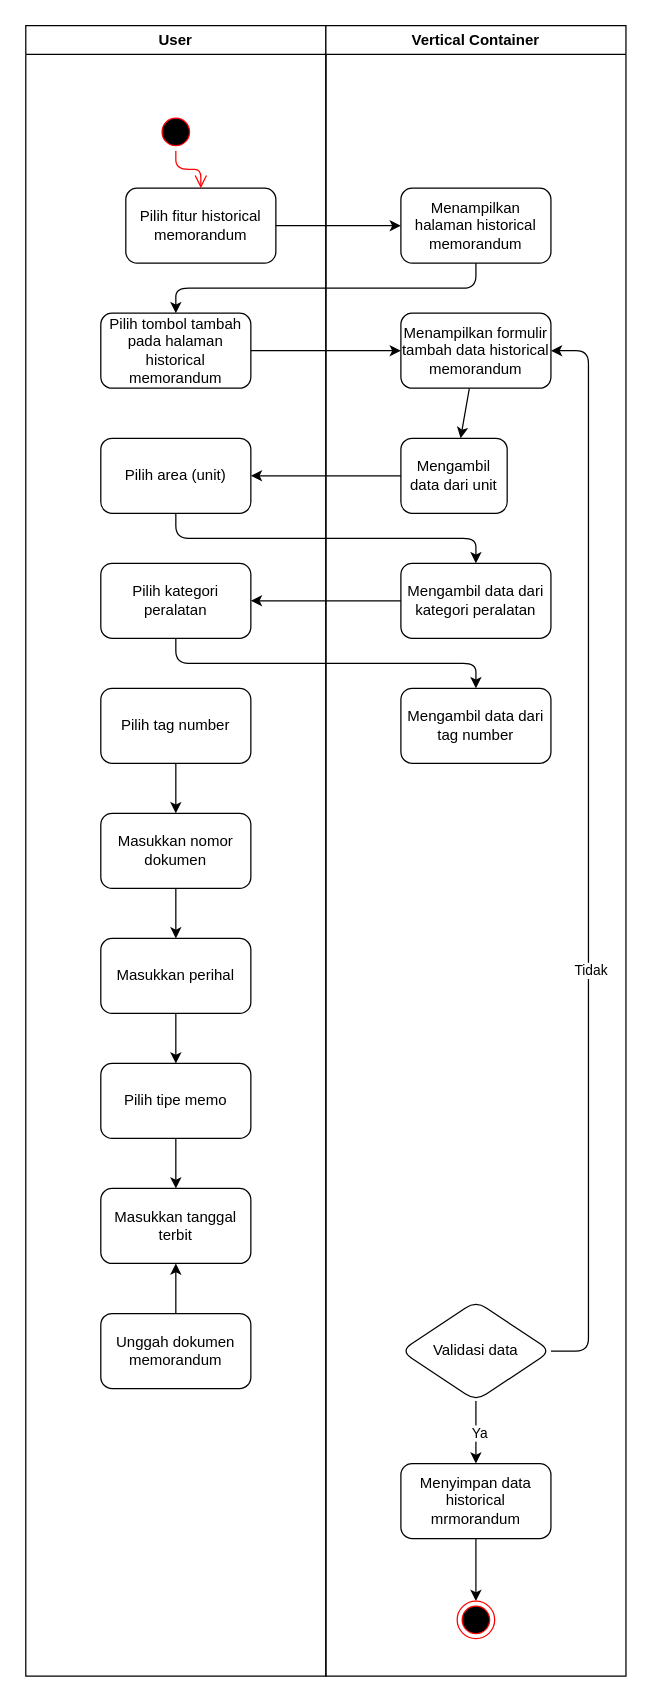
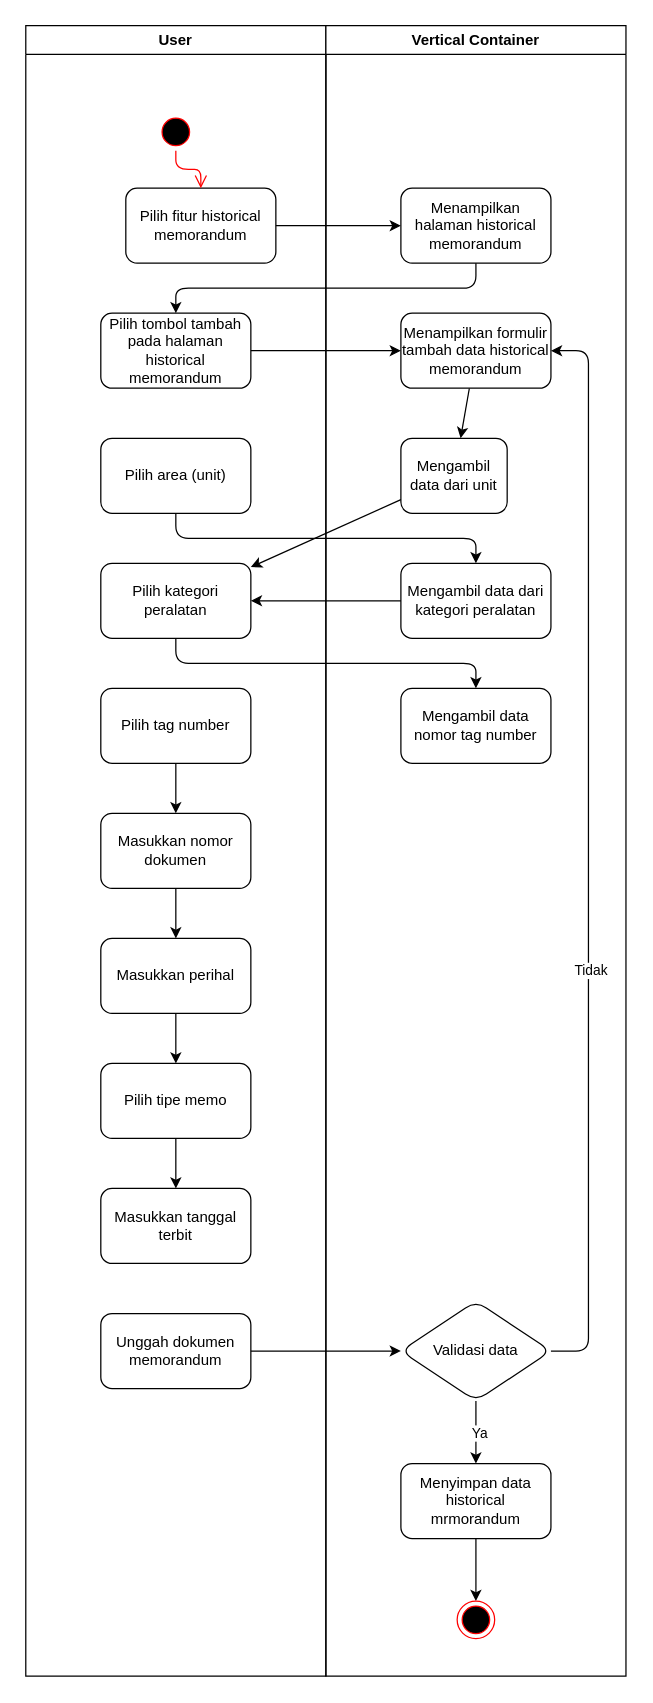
- <mxCell id="38" style="edgeStyle=none;html=1;" parent="1" source="23" target="7" edge="1"><mxGeometry relative="1" as="geometry" /></mxCell>
+ <mxCell id="38" style="edgeStyle=none;html=1;" parent="1" source="23" target="8" edge="1"><mxGeometry relative="1" as="geometry" /></mxCell>
- <mxCell id="33" value="Mengambil data dari tag number" style="rounded=1;whiteSpace=wrap;html=1;" vertex="1" parent="19"><mxGeometry x="60" y="530" width="120" height="60" as="geometry" /></mxCell>
+ <mxCell id="33" value="Mengambil data nomor tag number" style="rounded=1;whiteSpace=wrap;html=1;" vertex="1" parent="19"><mxGeometry x="60" y="530" width="120" height="60" as="geometry" /></mxCell>
- <mxCell id="37" value="" style="edgeStyle=none;html=1;" parent="1" source="13" target="18" edge="1"><mxGeometry relative="1" as="geometry" /></mxCell>
+ <mxCell id="37" value="" style="edgeStyle=none;html=1;" parent="1" source="13" target="28" edge="1"><mxGeometry relative="1" as="geometry" /></mxCell>
